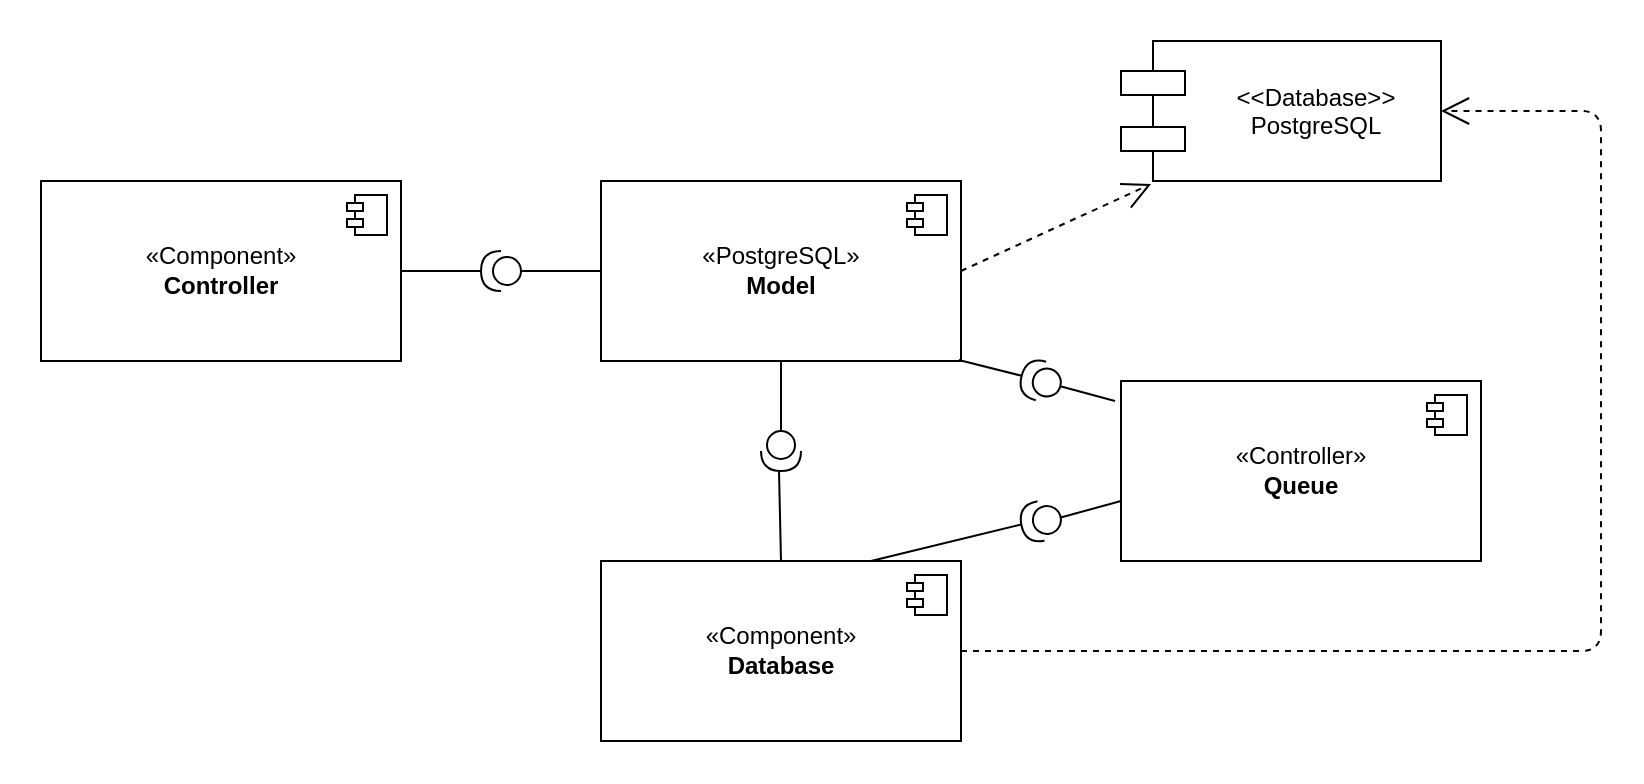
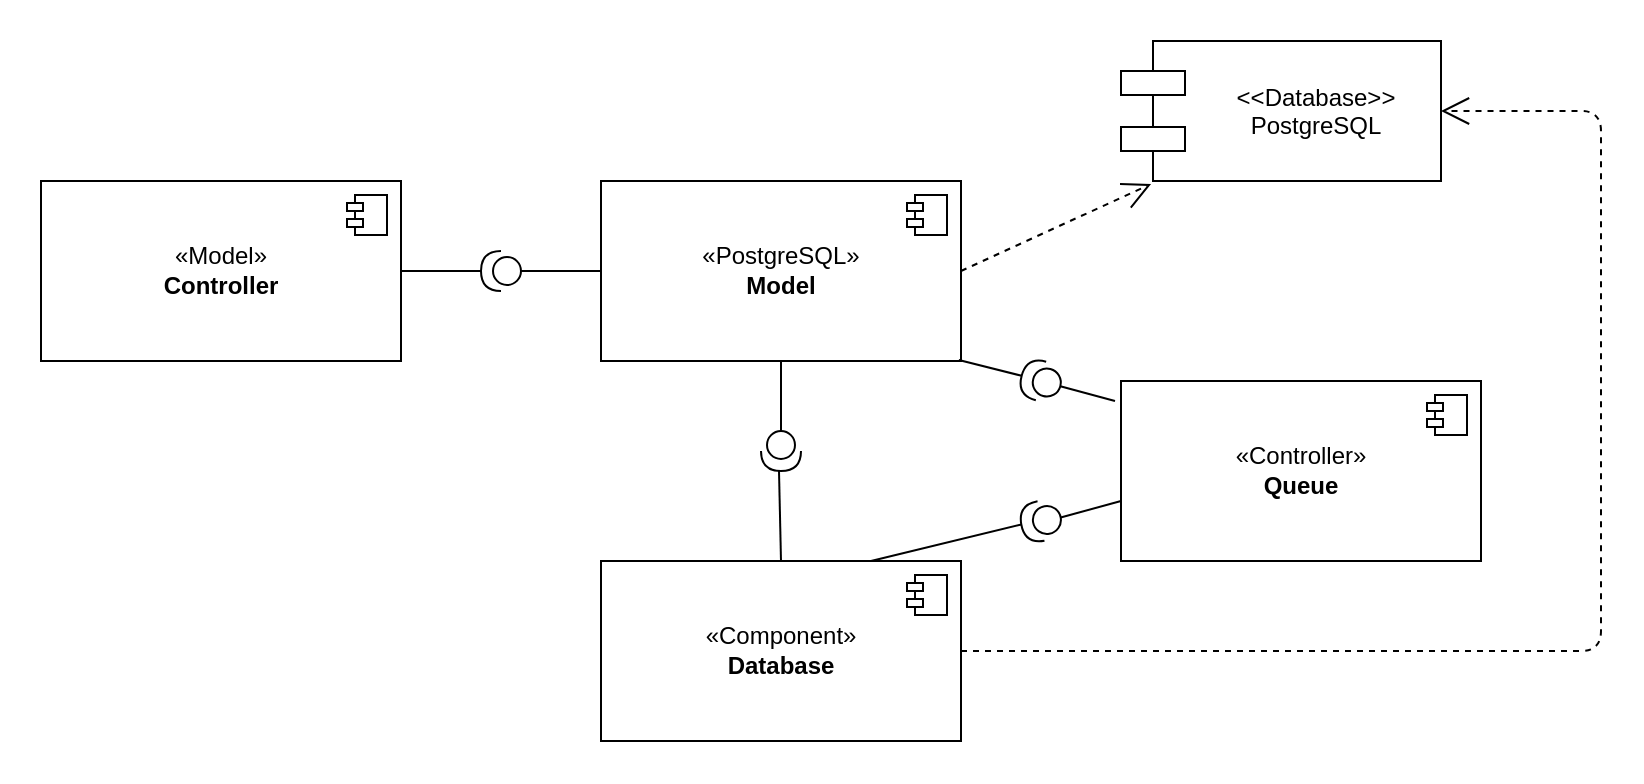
- <mxCell id="2" value="«Component»&lt;br&gt;&lt;b&gt;Controller&lt;/b&gt;" style="html=1;" vertex="1" parent="1"><mxGeometry x="20" y="90" width="180" height="90" as="geometry" /></mxCell>
+ <mxCell id="2" value="«Model»&lt;br&gt;&lt;b&gt;Controller&lt;/b&gt;" style="html=1;" vertex="1" parent="1"><mxGeometry x="20" y="90" width="180" height="90" as="geometry" /></mxCell>
